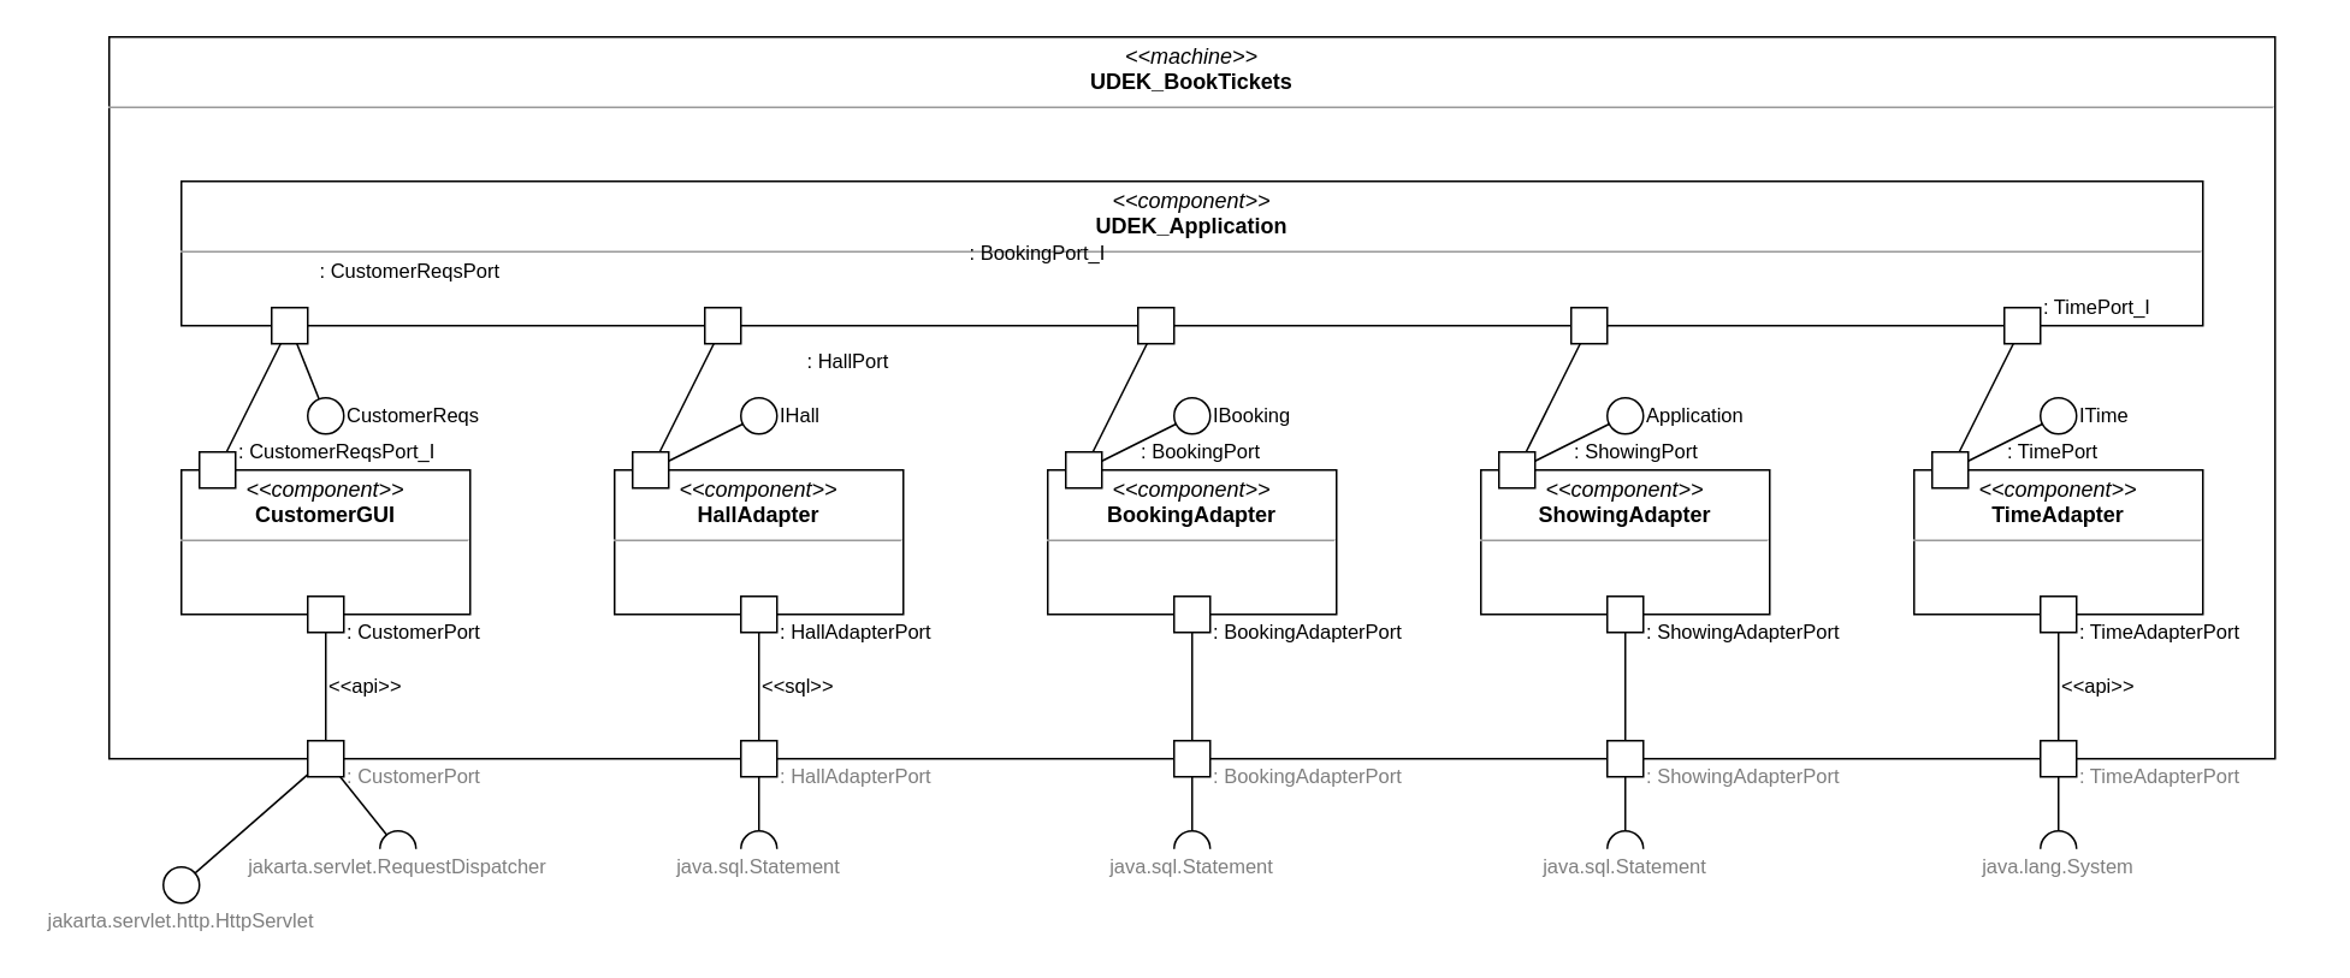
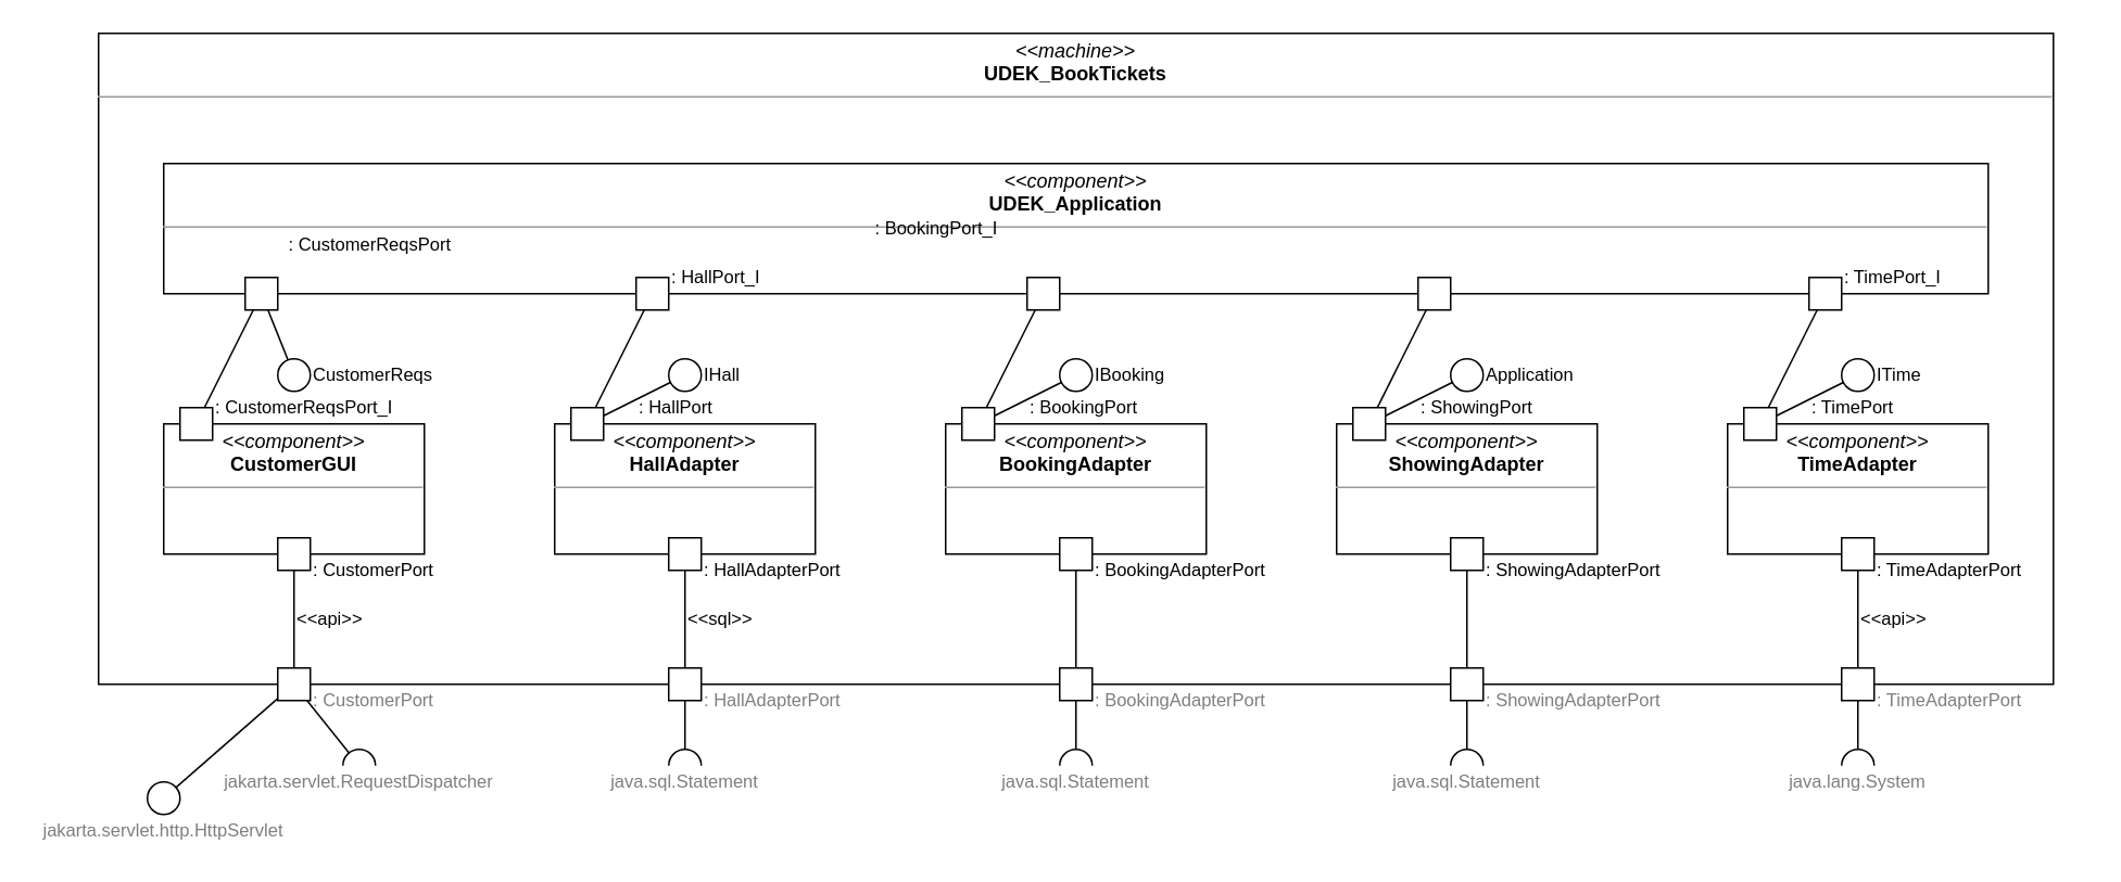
+ <mxCell id="23" value=": HallPort_I" style="text;html=1;strokeColor=none;fillColor=none;align=left;verticalAlign=middle;whiteSpace=wrap;rounded=0;fontFamily=Helvetica;fontSize=11;fontColor=default;container=0;" vertex="1" parent="5"><mxGeometry x="310" y="60" width="60" height="20" as="geometry" /></mxCell>
- <mxCell id="26" value=": HallPort" style="text;html=1;strokeColor=none;fillColor=none;align=left;verticalAlign=middle;whiteSpace=wrap;rounded=0;fontFamily=Helvetica;fontSize=11;fontColor=default;container=0;" vertex="1" parent="5"><mxGeometry x="345" y="90" width="50" height="20" as="geometry" /></mxCell>
+ <mxCell id="26" value=": HallPort" style="text;html=1;strokeColor=none;fillColor=none;align=left;verticalAlign=middle;whiteSpace=wrap;rounded=0;fontFamily=Helvetica;fontSize=11;fontColor=default;container=0;" vertex="1" parent="5"><mxGeometry x="290" y="140" width="50" height="20" as="geometry" /></mxCell>
